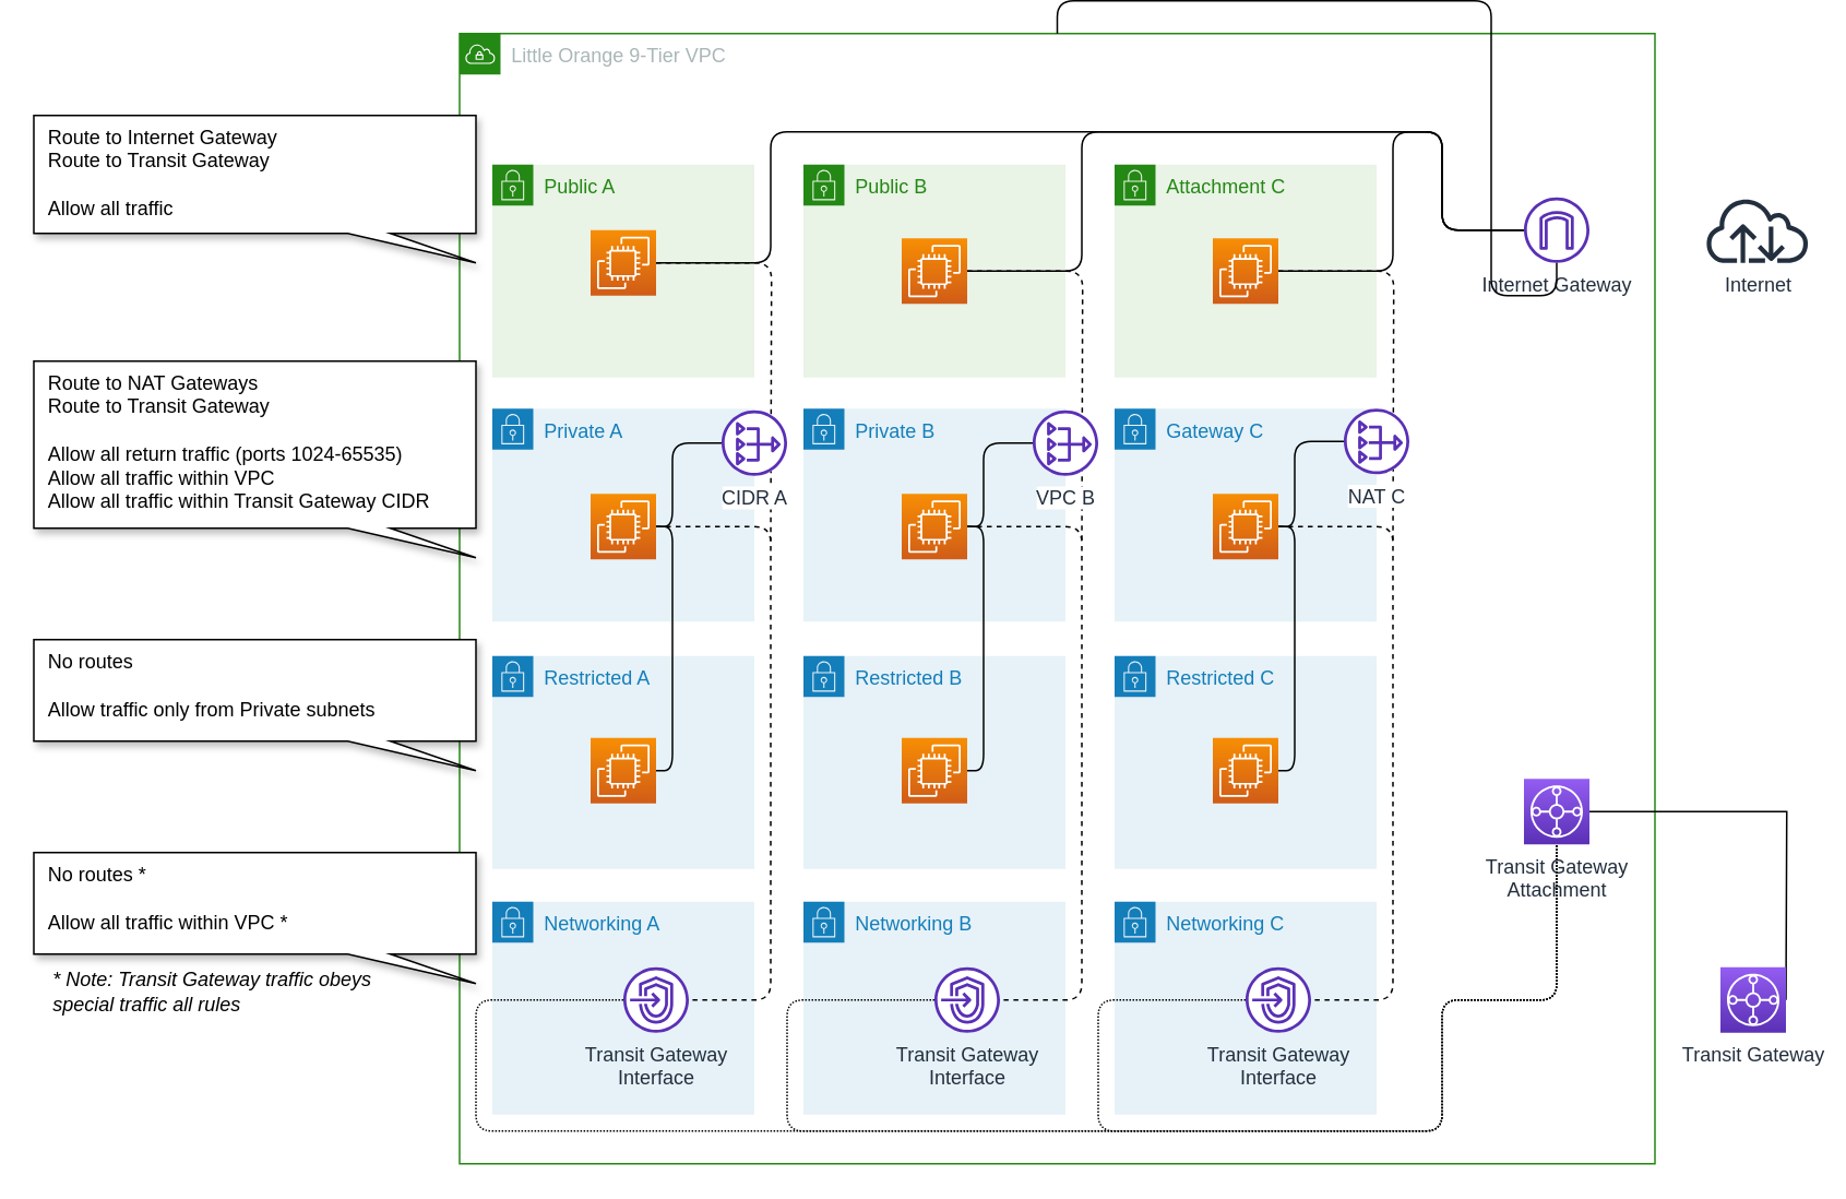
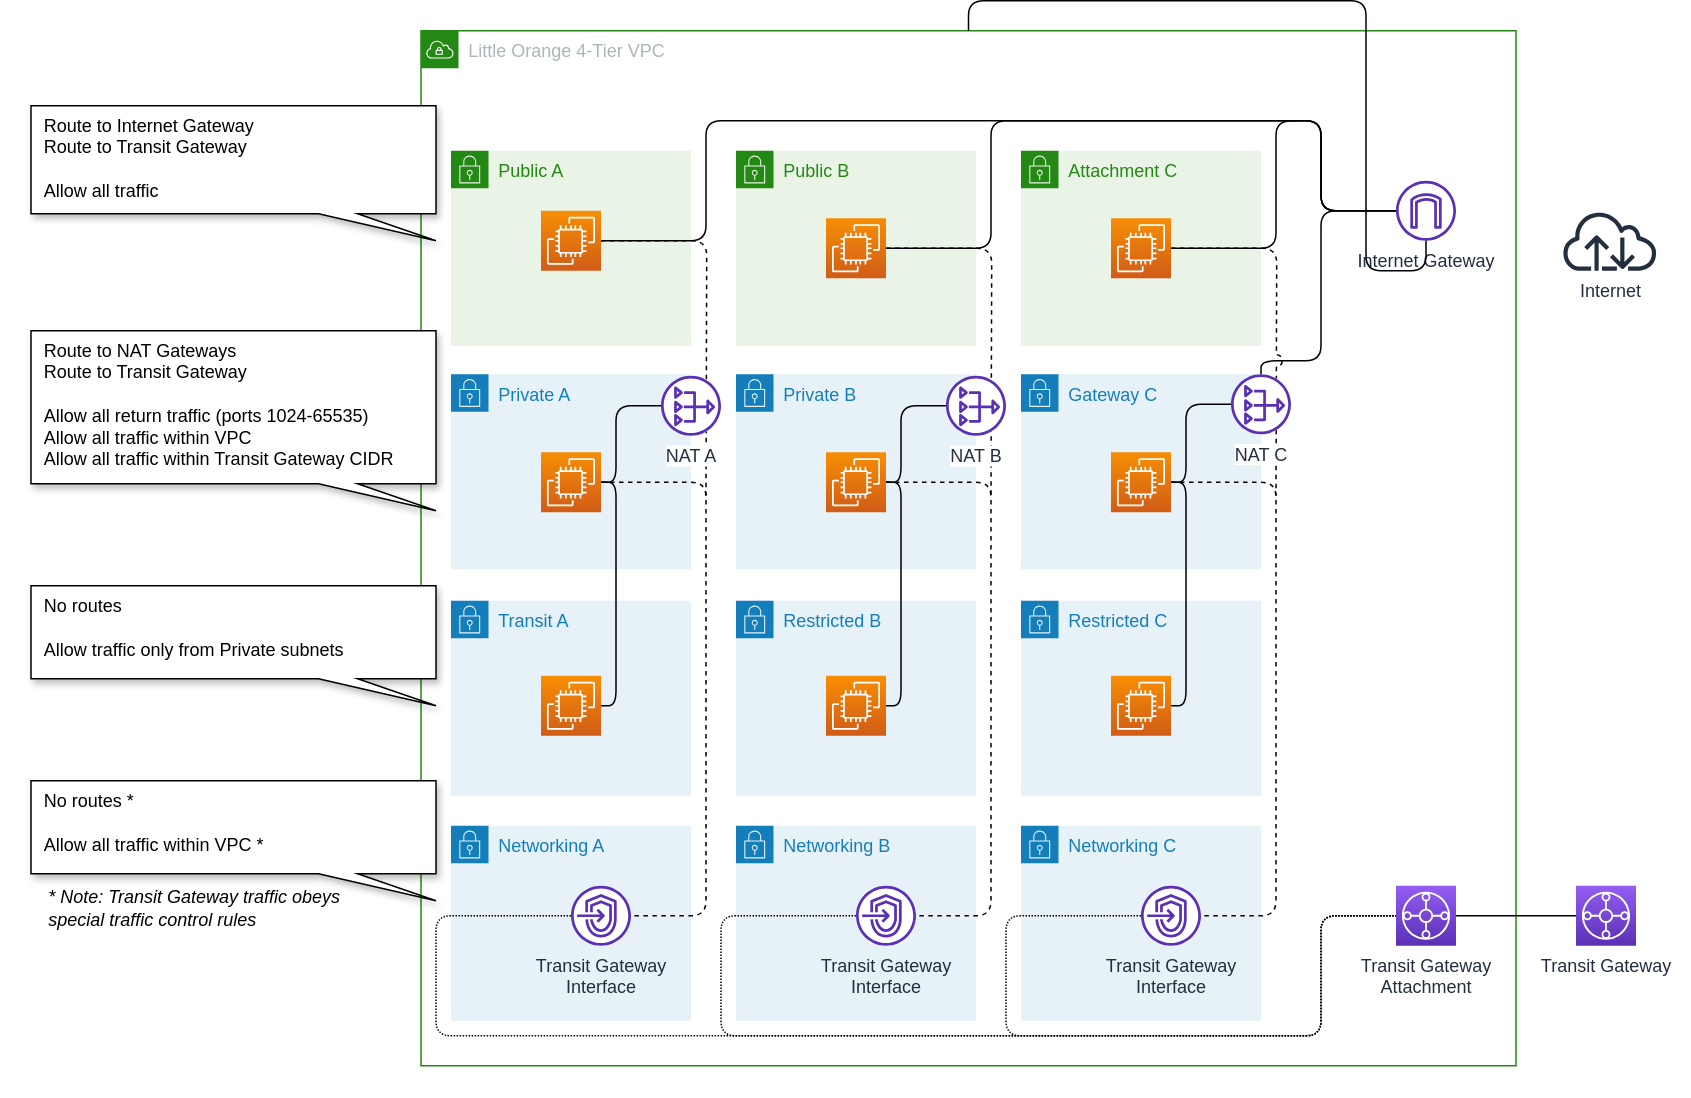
- <mxCell id="2" value="Little Orange 9-Tier VPC" style="points=[[0,0],[0.25,0],[0.5,0],[0.75,0],[1,0],[1,0.25],[1,0.5],[1,0.75],[1,1],[0.75,1],[0.5,1],[0.25,1],[0,1],[0,0.75],[0,0.5],[0,0.25]];outlineConnect=0;gradientColor=none;html=1;whiteSpace=wrap;fontSize=12;fontStyle=0;shape=mxgraph.aws4.group;grIcon=mxgraph.aws4.group_vpc;strokeColor=#248814;fillColor=none;verticalAlign=top;align=left;spacingLeft=30;fontColor=#AAB7B8;dashed=0;" parent="1" vertex="1"><mxGeometry x="280" y="20" width="730" height="690" as="geometry" /></mxCell>
+ <mxCell id="2" value="Little Orange 4-Tier VPC" style="points=[[0,0],[0.25,0],[0.5,0],[0.75,0],[1,0],[1,0.25],[1,0.5],[1,0.75],[1,1],[0.75,1],[0.5,1],[0.25,1],[0,1],[0,0.75],[0,0.5],[0,0.25]];outlineConnect=0;gradientColor=none;html=1;whiteSpace=wrap;fontSize=12;fontStyle=0;shape=mxgraph.aws4.group;grIcon=mxgraph.aws4.group_vpc;strokeColor=#248814;fillColor=none;verticalAlign=top;align=left;spacingLeft=30;fontColor=#AAB7B8;dashed=0;" parent="1" vertex="1"><mxGeometry x="280" y="20" width="730" height="690" as="geometry" /></mxCell>
- <mxCell id="67" value="Internet" style="outlineConnect=0;fontColor=#232F3E;gradientColor=none;fillColor=#232F3E;strokeColor=none;dashed=0;verticalLabelPosition=bottom;verticalAlign=top;align=center;html=1;fontSize=12;fontStyle=0;aspect=fixed;pointerEvents=1;shape=mxgraph.aws4.internet;" parent="1" vertex="1"><mxGeometry x="1040" y="120" width="65" height="40" as="geometry" /></mxCell>
+ <mxCell id="67" value="Internet" style="outlineConnect=0;fontColor=#232F3E;gradientColor=none;fillColor=#232F3E;strokeColor=none;dashed=0;verticalLabelPosition=bottom;verticalAlign=top;align=center;html=1;fontSize=12;fontStyle=0;aspect=fixed;pointerEvents=1;shape=mxgraph.aws4.internet;" parent="1" vertex="1"><mxGeometry x="1040" y="140" width="65" height="40" as="geometry" /></mxCell>
+ <mxCell id="30" style="edgeStyle=orthogonalEdgeStyle;rounded=1;orthogonalLoop=1;jettySize=auto;html=1;endArrow=none;endFill=0;" parent="1" source="66" target="9" edge="1"><mxGeometry relative="1" as="geometry"><Array as="points"><mxPoint x="840" y="240" /><mxPoint x="880" y="240" /><mxPoint x="880" y="140" /></Array></mxGeometry></mxCell>
- <mxCell id="60" value="&lt;span style=&quot;background-color: rgb(255 , 255 , 255)&quot;&gt;CIDR A&lt;/span&gt;" style="outlineConnect=0;fontColor=#232F3E;gradientColor=none;fillColor=#5A30B5;strokeColor=none;dashed=0;verticalLabelPosition=bottom;verticalAlign=top;align=center;html=1;fontSize=12;fontStyle=0;aspect=fixed;pointerEvents=1;shape=mxgraph.aws4.nat_gateway;" parent="58" vertex="1"><mxGeometry width="40" height="40" as="geometry" /></mxCell>
+ <mxCell id="60" value="&lt;span style=&quot;background-color: rgb(255 , 255 , 255)&quot;&gt;NAT A&lt;/span&gt;" style="outlineConnect=0;fontColor=#232F3E;gradientColor=none;fillColor=#5A30B5;strokeColor=none;dashed=0;verticalLabelPosition=bottom;verticalAlign=top;align=center;html=1;fontSize=12;fontStyle=0;aspect=fixed;pointerEvents=1;shape=mxgraph.aws4.nat_gateway;" parent="58" vertex="1"><mxGeometry width="40" height="40" as="geometry" /></mxCell>
- <mxCell id="63" value="&lt;span style=&quot;background-color: rgb(255 , 255 , 255)&quot;&gt;VPC B&lt;/span&gt;" style="outlineConnect=0;fontColor=#232F3E;gradientColor=none;fillColor=#5A30B5;strokeColor=none;dashed=0;verticalLabelPosition=bottom;verticalAlign=top;align=center;html=1;fontSize=12;fontStyle=0;aspect=fixed;pointerEvents=1;shape=mxgraph.aws4.nat_gateway;" parent="61" vertex="1"><mxGeometry width="40" height="40" as="geometry" /></mxCell>
+ <mxCell id="63" value="&lt;span style=&quot;background-color: rgb(255 , 255 , 255)&quot;&gt;NAT B&lt;/span&gt;" style="outlineConnect=0;fontColor=#232F3E;gradientColor=none;fillColor=#5A30B5;strokeColor=none;dashed=0;verticalLabelPosition=bottom;verticalAlign=top;align=center;html=1;fontSize=12;fontStyle=0;aspect=fixed;pointerEvents=1;shape=mxgraph.aws4.nat_gateway;" parent="61" vertex="1"><mxGeometry width="40" height="40" as="geometry" /></mxCell>
- <mxCell id="14" value="Restricted A" style="points=[[0,0],[0.25,0],[0.5,0],[0.75,0],[1,0],[1,0.25],[1,0.5],[1,0.75],[1,1],[0.75,1],[0.5,1],[0.25,1],[0,1],[0,0.75],[0,0.5],[0,0.25]];outlineConnect=0;gradientColor=none;html=1;whiteSpace=wrap;fontSize=12;fontStyle=0;shape=mxgraph.aws4.group;grIcon=mxgraph.aws4.group_security_group;grStroke=0;strokeColor=#147EBA;fillColor=#E6F2F8;verticalAlign=top;align=left;spacingLeft=30;fontColor=#147EBA;dashed=0;" parent="1" vertex="1"><mxGeometry x="300" y="400" width="160" height="130" as="geometry" /></mxCell>
+ <mxCell id="14" value="Transit A" style="points=[[0,0],[0.25,0],[0.5,0],[0.75,0],[1,0],[1,0.25],[1,0.5],[1,0.75],[1,1],[0.75,1],[0.5,1],[0.25,1],[0,1],[0,0.75],[0,0.5],[0,0.25]];outlineConnect=0;gradientColor=none;html=1;whiteSpace=wrap;fontSize=12;fontStyle=0;shape=mxgraph.aws4.group;grIcon=mxgraph.aws4.group_security_group;grStroke=0;strokeColor=#147EBA;fillColor=#E6F2F8;verticalAlign=top;align=left;spacingLeft=30;fontColor=#147EBA;dashed=0;" parent="1" vertex="1"><mxGeometry x="300" y="400" width="160" height="130" as="geometry" /></mxCell>
- <mxCell id="6" value="Transit Gateway&lt;br&gt;Attachment" style="outlineConnect=0;fontColor=#232F3E;gradientColor=#945DF2;gradientDirection=north;fillColor=#5A30B5;strokeColor=#ffffff;dashed=0;verticalLabelPosition=bottom;verticalAlign=top;align=center;html=1;fontSize=12;fontStyle=0;aspect=fixed;shape=mxgraph.aws4.resourceIcon;resIcon=mxgraph.aws4.transit_gateway;" parent="1" vertex="1"><mxGeometry x="930" y="475" width="40" height="40" as="geometry" /></mxCell>
+ <mxCell id="6" value="Transit Gateway&lt;br&gt;Attachment" style="outlineConnect=0;fontColor=#232F3E;gradientColor=#945DF2;gradientDirection=north;fillColor=#5A30B5;strokeColor=#ffffff;dashed=0;verticalLabelPosition=bottom;verticalAlign=top;align=center;html=1;fontSize=12;fontStyle=0;aspect=fixed;shape=mxgraph.aws4.resourceIcon;resIcon=mxgraph.aws4.transit_gateway;" parent="1" vertex="1"><mxGeometry x="930" y="590" width="40" height="40" as="geometry" /></mxCell>
- <mxCell id="73" value="&lt;i&gt;* Note: Transit Gateway traffic obeys&lt;br&gt;special traffic all rules&lt;/i&gt;" style="text;html=1;align=left;verticalAlign=middle;resizable=0;points=[];autosize=1;" parent="1" vertex="1"><mxGeometry x="30" y="590" width="210" height="30" as="geometry" /></mxCell>
+ <mxCell id="73" value="&lt;i&gt;* Note: Transit Gateway traffic obeys&lt;br&gt;special traffic control rules&lt;/i&gt;" style="text;html=1;align=left;verticalAlign=middle;resizable=0;points=[];autosize=1;" parent="1" vertex="1"><mxGeometry x="30" y="590" width="210" height="30" as="geometry" /></mxCell>
